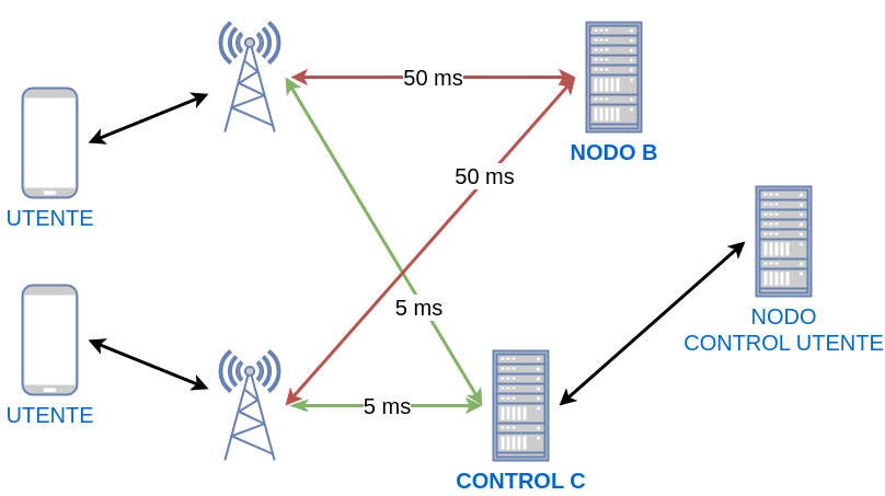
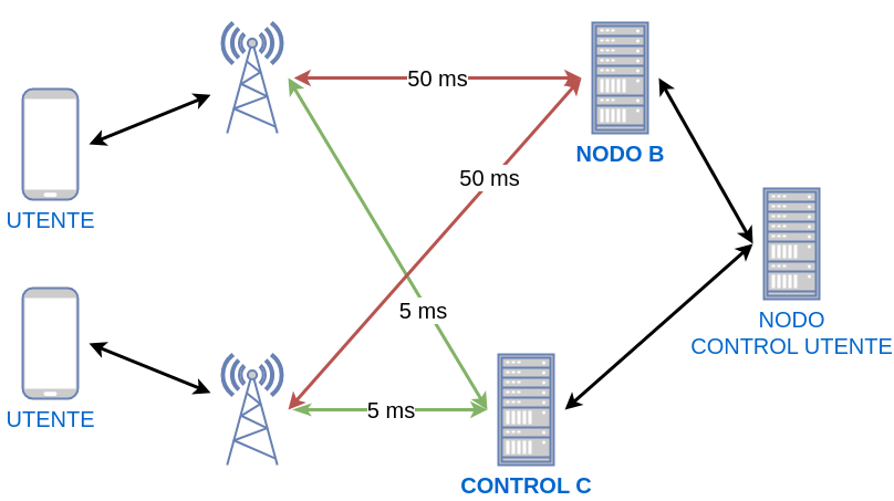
+ <mxCell id="7" style="rounded=0;orthogonalLoop=1;jettySize=auto;html=1;exitX=1;exitY=0.5;exitDx=0;exitDy=0;exitPerimeter=0;entryX=0;entryY=0.5;entryDx=0;entryDy=0;entryPerimeter=0;strokeWidth=3;startArrow=classic;startFill=1;" parent="1" source="8" target="16" edge="1"><mxGeometry relative="1" as="geometry" /></mxCell>
